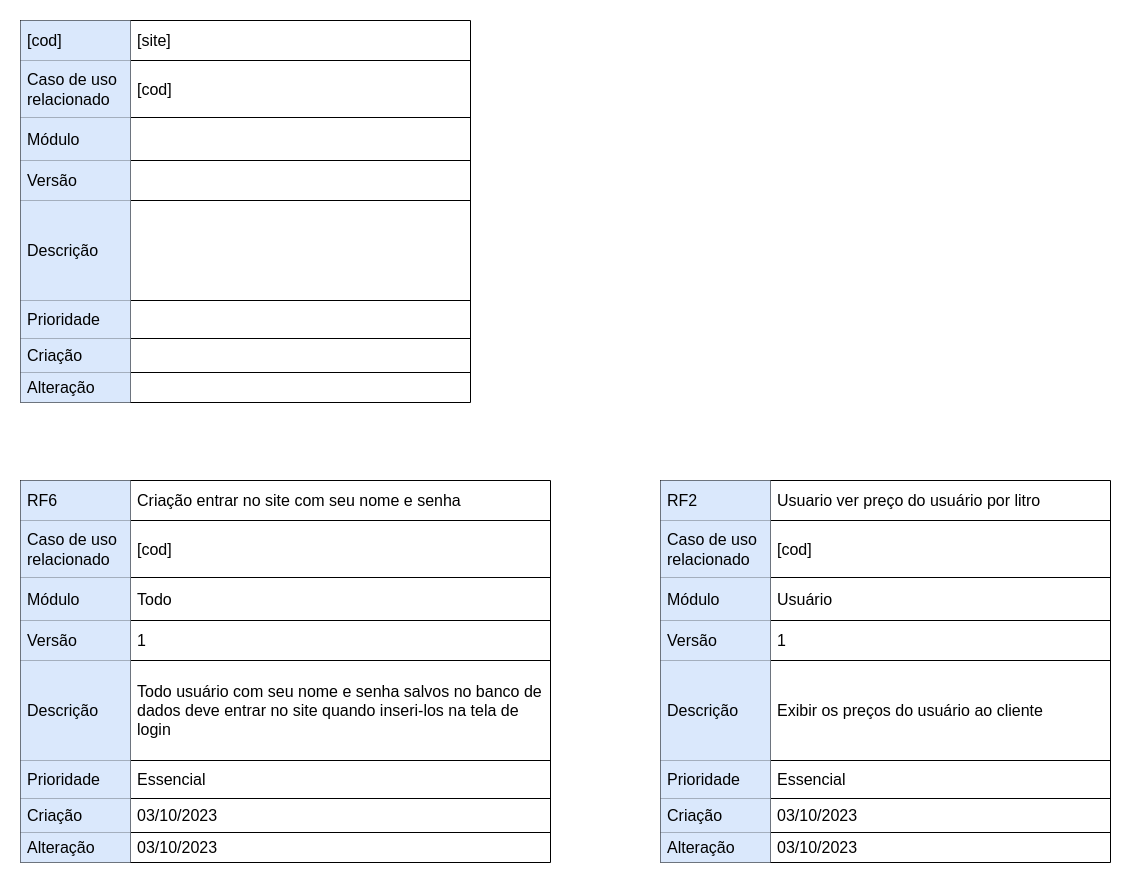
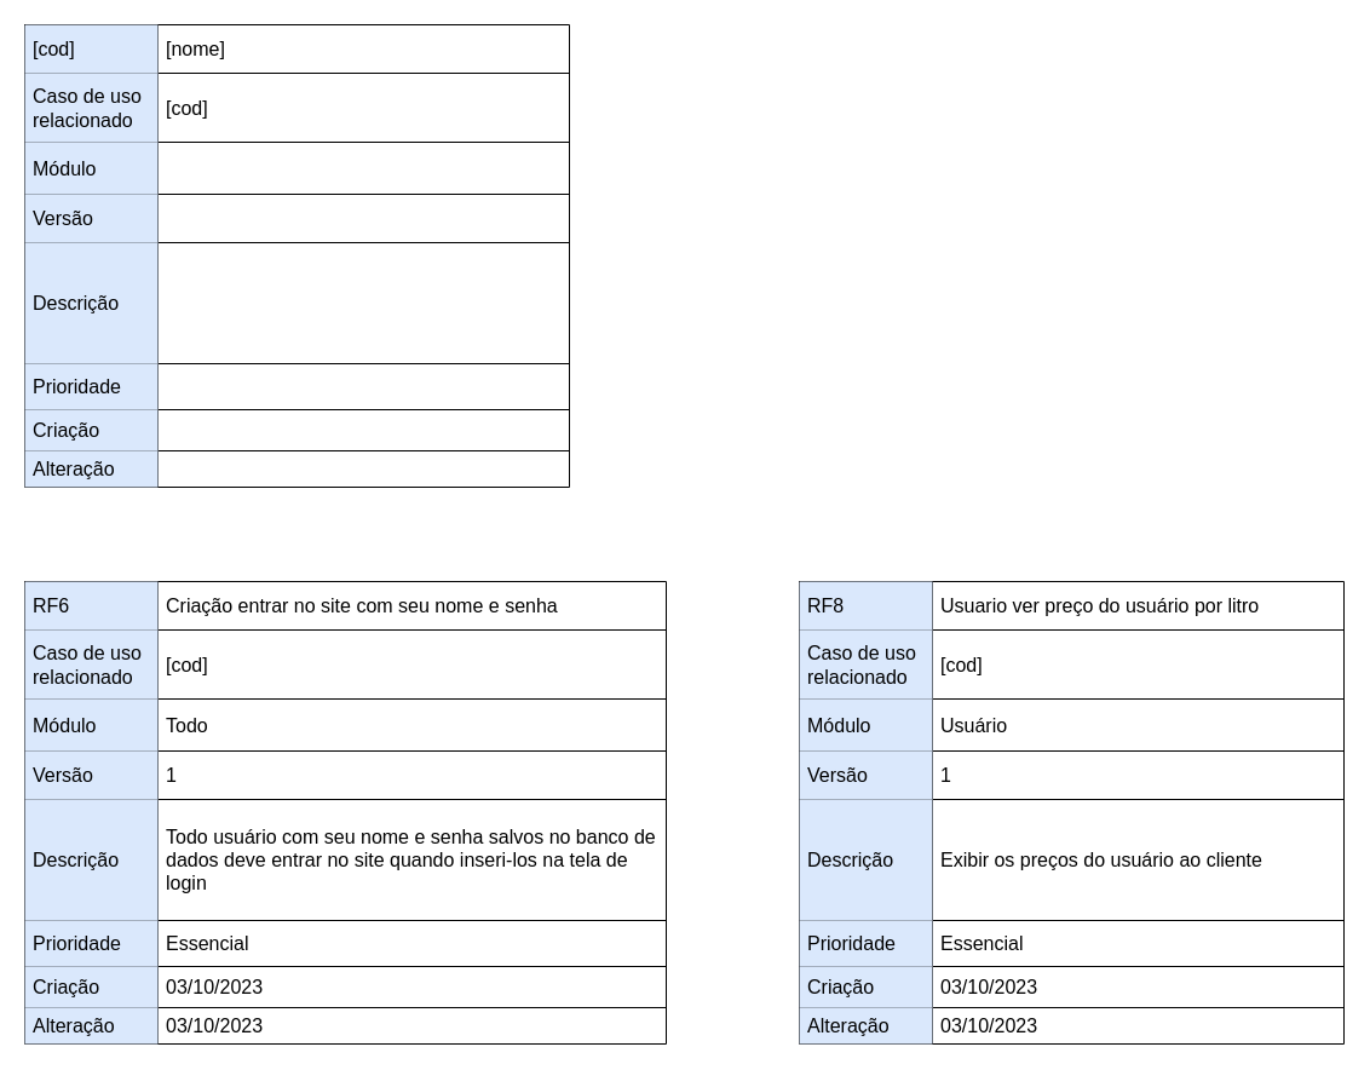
- <mxCell id="5" value="[site]" style="shape=partialRectangle;html=1;whiteSpace=wrap;connectable=0;strokeColor=inherit;overflow=hidden;fillColor=none;top=0;left=0;bottom=0;right=0;pointerEvents=1;fontSize=16;align=left;spacingLeft=5;" vertex="1" parent="3"><mxGeometry x="110" width="340" height="40" as="geometry"><mxRectangle width="340" height="40" as="alternateBounds" /></mxGeometry></mxCell>
+ <mxCell id="5" value="[nome]" style="shape=partialRectangle;html=1;whiteSpace=wrap;connectable=0;strokeColor=inherit;overflow=hidden;fillColor=none;top=0;left=0;bottom=0;right=0;pointerEvents=1;fontSize=16;align=left;spacingLeft=5;" vertex="1" parent="3"><mxGeometry x="110" width="340" height="40" as="geometry"><mxRectangle width="340" height="40" as="alternateBounds" /></mxGeometry></mxCell>
- <mxCell id="54" value="RF2" style="shape=partialRectangle;html=1;whiteSpace=wrap;connectable=0;strokeColor=#6c8ebf;overflow=hidden;fillColor=#dae8fc;top=0;left=0;bottom=0;right=0;pointerEvents=1;fontSize=16;align=left;spacingLeft=5;" vertex="1" parent="53"><mxGeometry width="110" height="40" as="geometry"><mxRectangle width="110" height="40" as="alternateBounds" /></mxGeometry></mxCell>
+ <mxCell id="54" value="RF8" style="shape=partialRectangle;html=1;whiteSpace=wrap;connectable=0;strokeColor=#6c8ebf;overflow=hidden;fillColor=#dae8fc;top=0;left=0;bottom=0;right=0;pointerEvents=1;fontSize=16;align=left;spacingLeft=5;" vertex="1" parent="53"><mxGeometry width="110" height="40" as="geometry"><mxRectangle width="110" height="40" as="alternateBounds" /></mxGeometry></mxCell>
